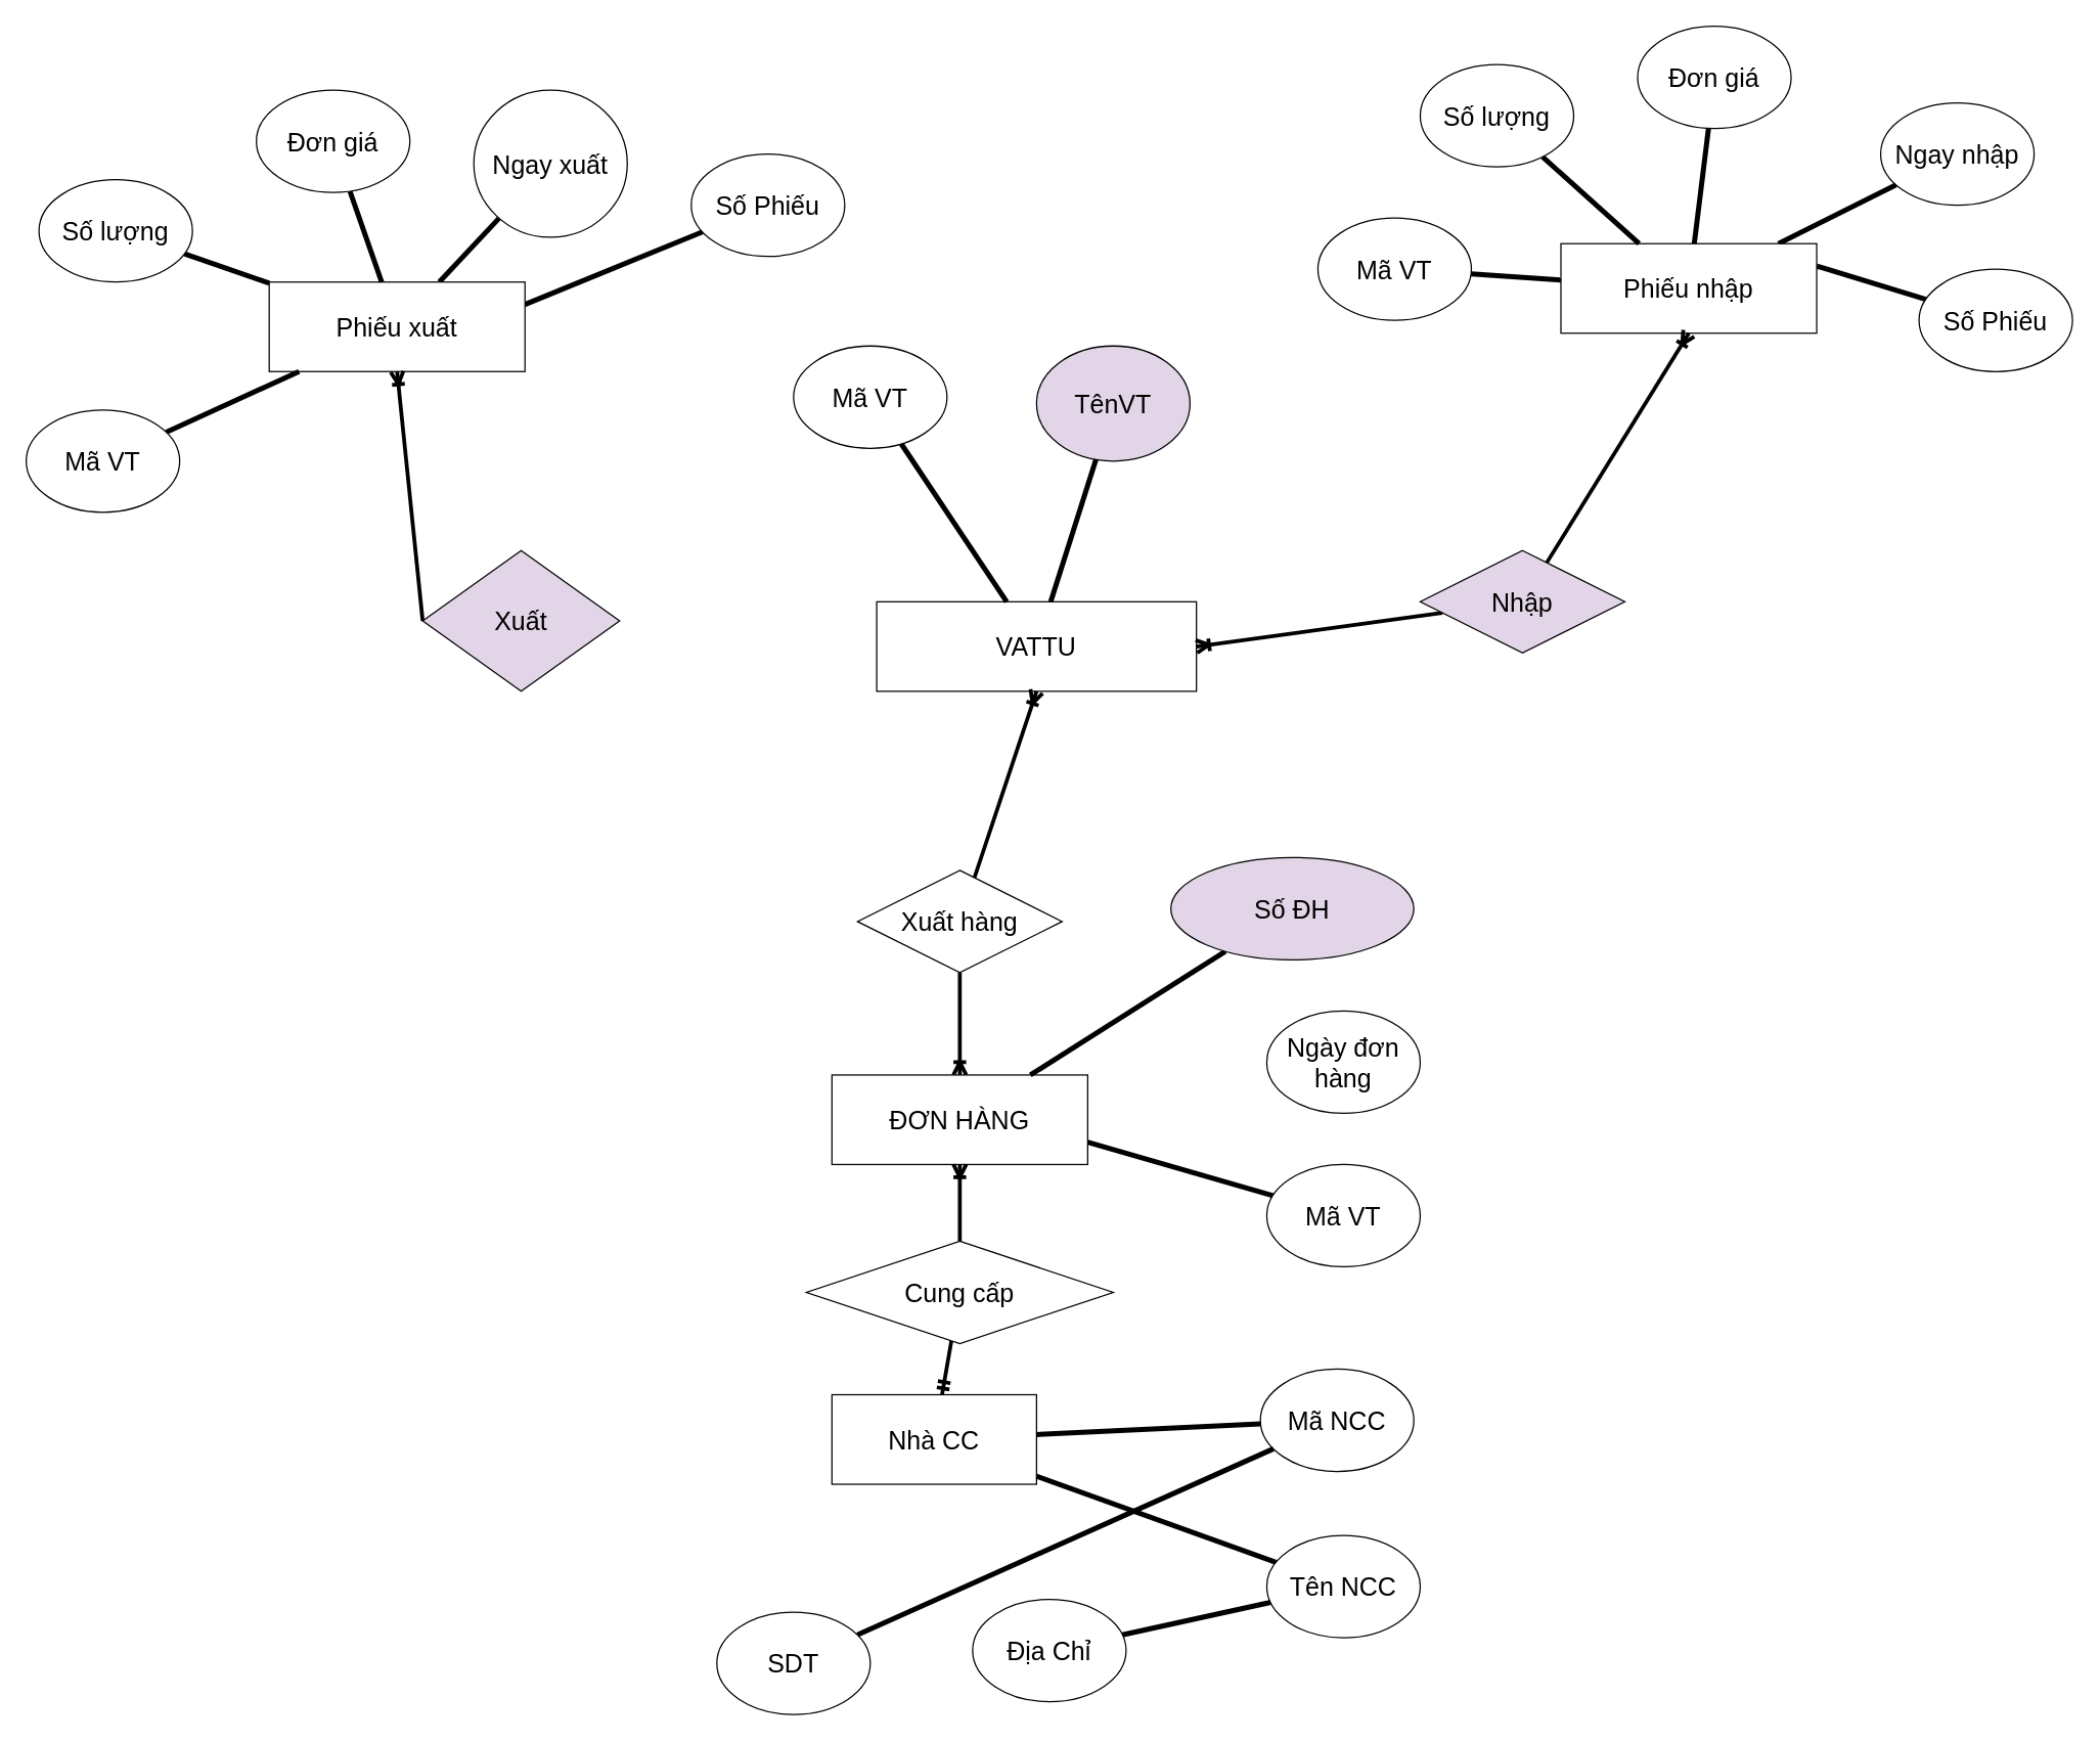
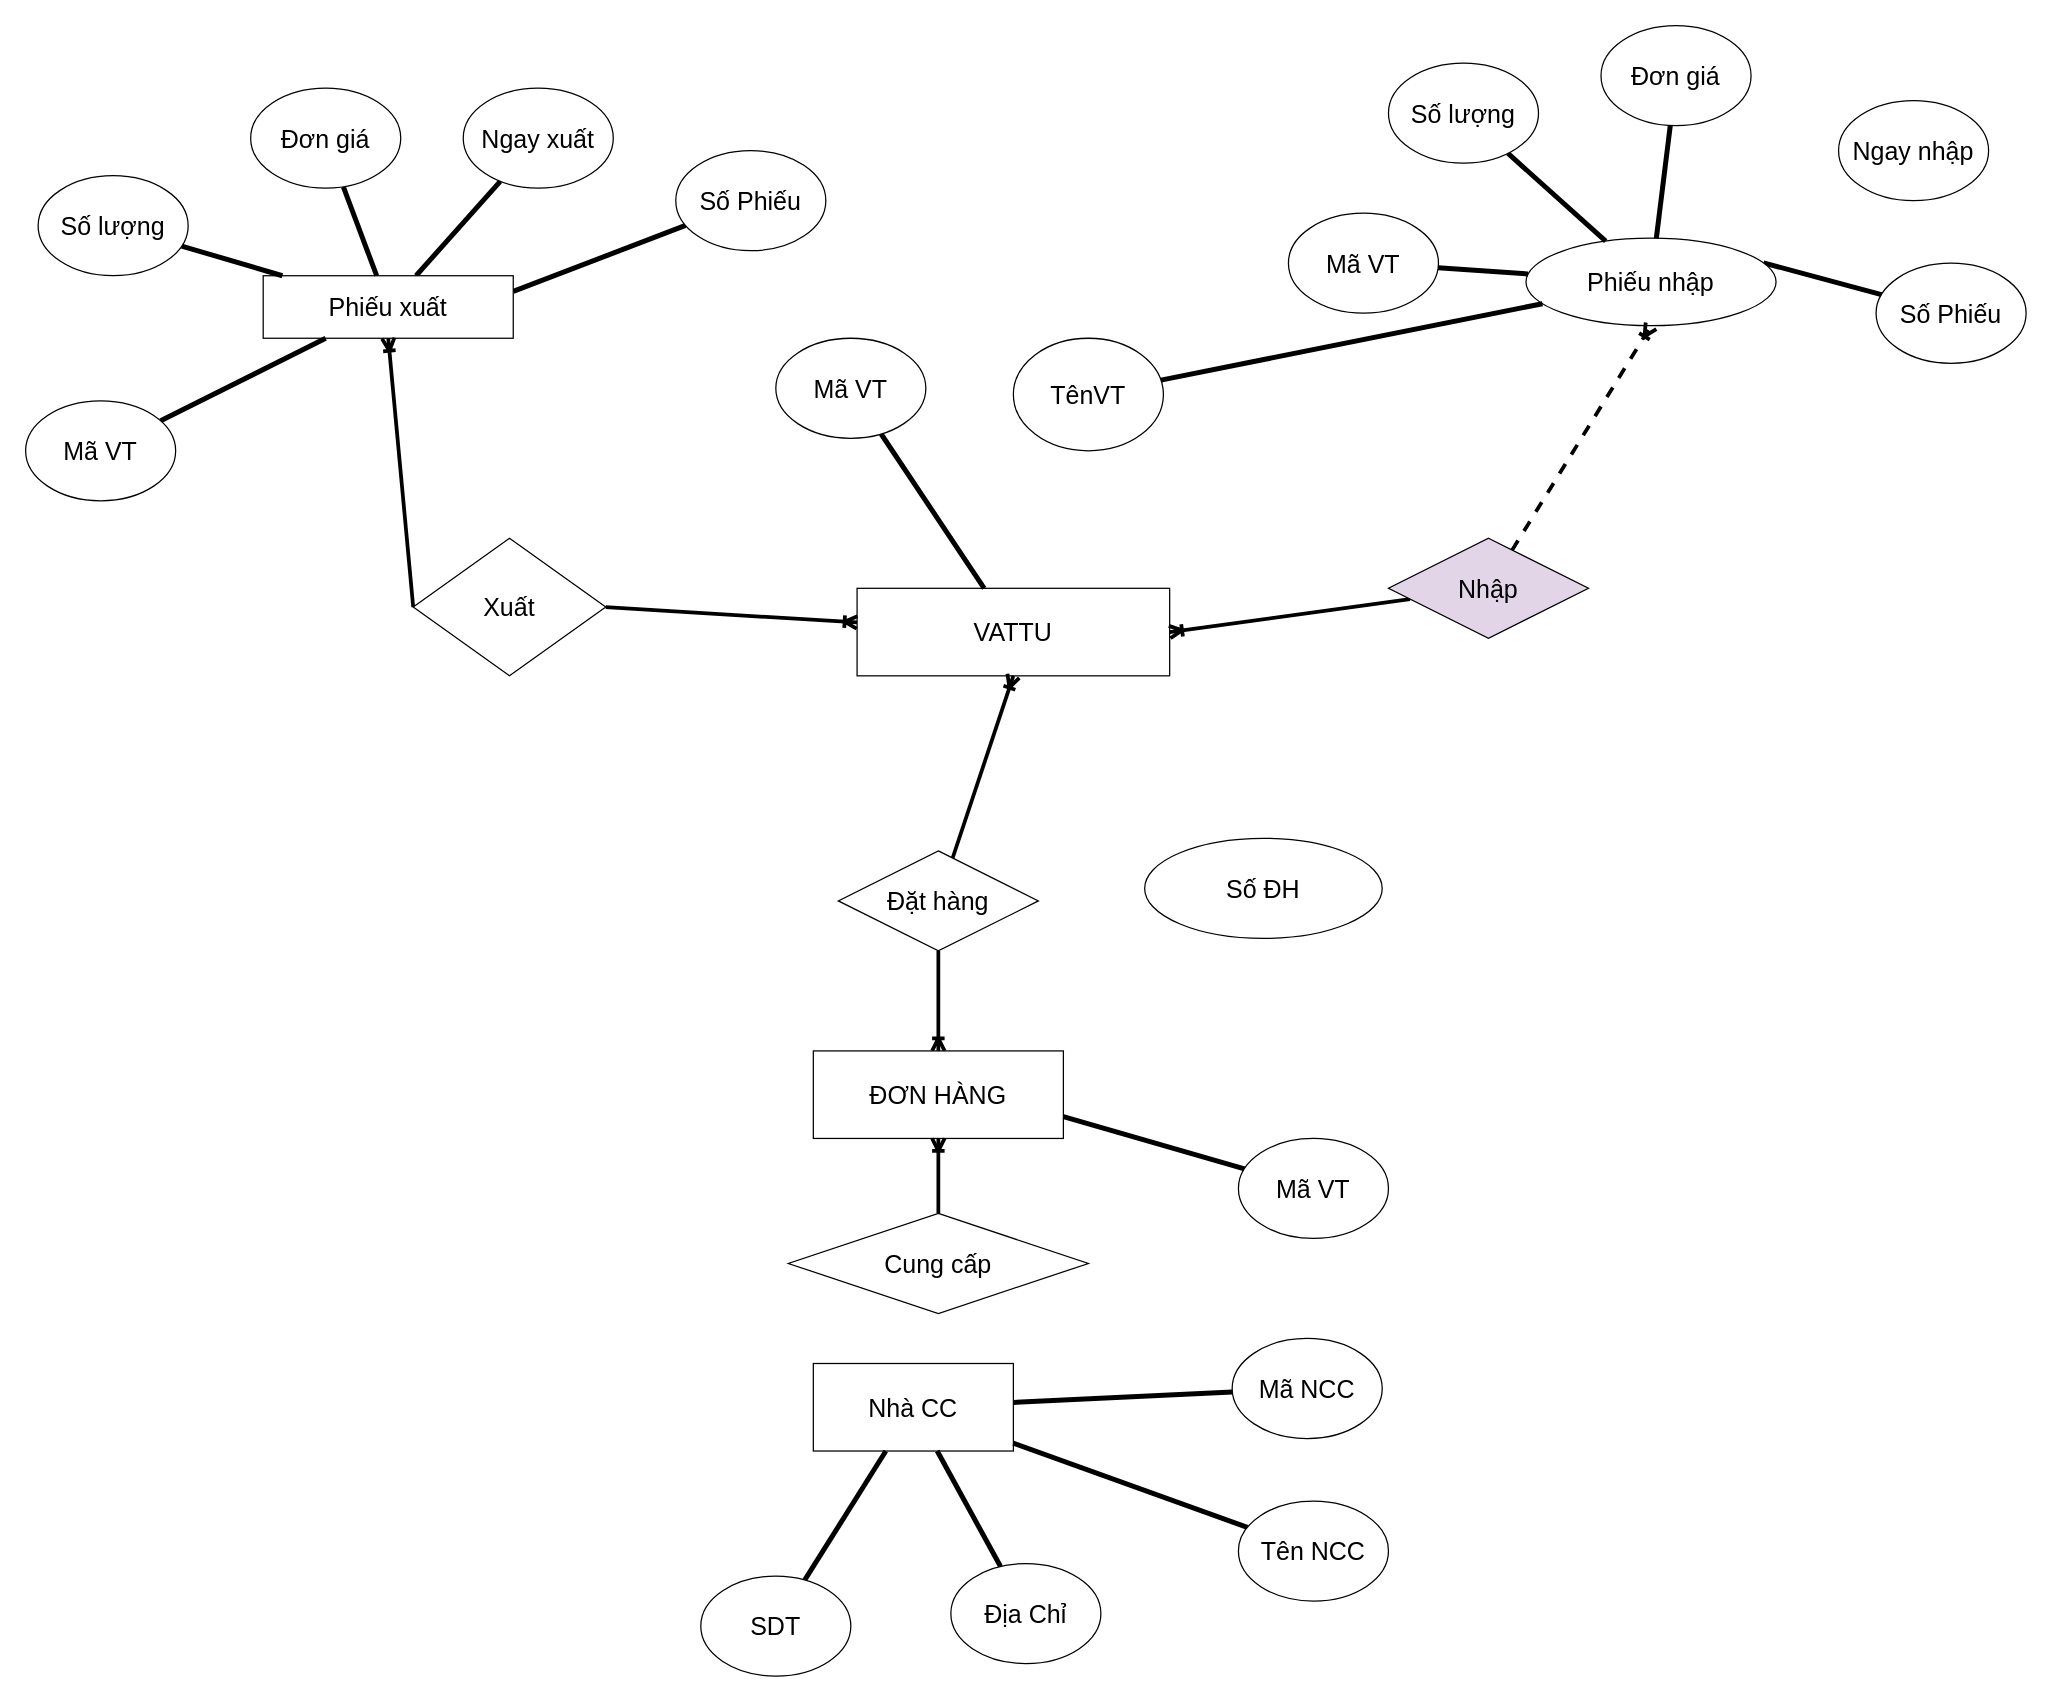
- <mxCell id="5" value="Ngay xuất" style="ellipse;whiteSpace=wrap;html=1;fontSize=20;" vertex="1" parent="1"><mxGeometry x="370" y="70" width="120" height="115" as="geometry" /></mxCell>
+ <mxCell id="5" value="Ngay xuất" style="ellipse;whiteSpace=wrap;html=1;fontSize=20;" vertex="1" parent="1"><mxGeometry x="370" y="70" width="120" height="80" as="geometry" /></mxCell>
- <mxCell id="19" style="edgeStyle=none;rounded=0;orthogonalLoop=1;jettySize=auto;html=1;fontSize=20;endArrow=none;endFill=0;strokeWidth=4;" edge="1" parent="1" source="20" target="21"><mxGeometry relative="1" as="geometry" /></mxCell>
- <mxCell id="21" value="Phiếu nhập" style="rounded=0;whiteSpace=wrap;html=1;fontSize=20;" vertex="1" parent="1"><mxGeometry x="1220" y="190" width="200" height="70" as="geometry" /></mxCell>
+ <mxCell id="21" value="Phiếu nhập" style="ellipse;whiteSpace=wrap;html=1;fontSize=20;" vertex="1" parent="1"><mxGeometry x="1220" y="190" width="200" height="70" as="geometry" /></mxCell>
- <mxCell id="6" value="Phiếu xuất" style="rounded=0;whiteSpace=wrap;html=1;fontSize=20;" vertex="1" parent="1"><mxGeometry x="210" y="220" width="200" height="70" as="geometry" /></mxCell>
+ <mxCell id="6" value="Phiếu xuất" style="rounded=0;whiteSpace=wrap;html=1;fontSize=20;" vertex="1" parent="1"><mxGeometry x="210" y="220" width="200" height="50" as="geometry" /></mxCell>
- <mxCell id="34" value="TênVT" style="ellipse;whiteSpace=wrap;html=1;fontSize=20;fillColor=#e1d5e7;" vertex="1" parent="1"><mxGeometry x="810" y="270" width="120" height="90" as="geometry" /></mxCell>
+ <mxCell id="34" value="TênVT" style="ellipse;whiteSpace=wrap;html=1;fontSize=20;" vertex="1" parent="1"><mxGeometry x="810" y="270" width="120" height="90" as="geometry" /></mxCell>
- <mxCell id="27" style="edgeStyle=none;rounded=0;orthogonalLoop=1;jettySize=auto;html=1;entryX=0.5;entryY=1;entryDx=0;entryDy=0;fontSize=20;endArrow=ERoneToMany;endFill=0;strokeWidth=3;" edge="1" parent="1" source="28" target="21"><mxGeometry relative="1" as="geometry" /></mxCell>
+ <mxCell id="27" style="edgeStyle=none;rounded=0;orthogonalLoop=1;jettySize=auto;html=1;entryX=0.5;entryY=1;entryDx=0;entryDy=0;fontSize=20;endArrow=ERoneToMany;endFill=0;strokeWidth=3;dashed=1;" edge="1" parent="1" source="28" target="21"><mxGeometry relative="1" as="geometry" /></mxCell>
- <mxCell id="33" style="edgeStyle=none;rounded=0;orthogonalLoop=1;jettySize=auto;html=1;fontSize=20;endArrow=none;endFill=0;strokeWidth=4;" edge="1" parent="1" source="34" target="9"><mxGeometry relative="1" as="geometry" /></mxCell>
+ <mxCell id="33" style="edgeStyle=none;rounded=0;orthogonalLoop=1;jettySize=auto;html=1;fontSize=20;endArrow=none;endFill=0;strokeWidth=4;" edge="1" parent="1" source="34" target="21"><mxGeometry relative="1" as="geometry" /></mxCell>
- <mxCell id="14" value="Xuất" style="rhombus;whiteSpace=wrap;html=1;fontSize=20;direction=north;rotation=0;fillColor=#e1d5e7;" vertex="1" parent="1"><mxGeometry x="330" y="430" width="154" height="110" as="geometry" /></mxCell>
+ <mxCell id="14" value="Xuất" style="rhombus;whiteSpace=wrap;html=1;fontSize=20;direction=north;rotation=0;" vertex="1" parent="1"><mxGeometry x="330" y="430" width="154" height="110" as="geometry" /></mxCell>
+ <mxCell id="12" style="edgeStyle=none;rounded=0;orthogonalLoop=1;jettySize=auto;html=1;fontSize=20;endArrow=ERoneToMany;endFill=0;strokeWidth=3;exitX=0.5;exitY=1;exitDx=0;exitDy=0;" edge="1" parent="1" source="14" target="9"><mxGeometry relative="1" as="geometry" /></mxCell>
- <mxCell id="40" value="Số ĐH" style="ellipse;whiteSpace=wrap;html=1;fontSize=20;fillColor=#e1d5e7;" vertex="1" parent="1"><mxGeometry x="915" y="670" width="190" height="80" as="geometry" /></mxCell>
+ <mxCell id="40" value="Số ĐH" style="ellipse;whiteSpace=wrap;html=1;fontSize=20;" vertex="1" parent="1"><mxGeometry x="915" y="670" width="190" height="80" as="geometry" /></mxCell>
- <mxCell id="37" value="Xuất hàng" style="rhombus;whiteSpace=wrap;html=1;fontSize=20;" vertex="1" parent="1"><mxGeometry x="670" y="680" width="160" height="80" as="geometry" /></mxCell>
+ <mxCell id="37" value="Đặt hàng" style="rhombus;whiteSpace=wrap;html=1;fontSize=20;" vertex="1" parent="1"><mxGeometry x="670" y="680" width="160" height="80" as="geometry" /></mxCell>
- <mxCell id="39" style="edgeStyle=none;rounded=0;orthogonalLoop=1;jettySize=auto;html=1;fontSize=20;endArrow=none;endFill=0;strokeWidth=4;" edge="1" parent="1" source="40" target="38"><mxGeometry relative="1" as="geometry" /></mxCell>
- <mxCell id="41" value="Ngày đơn hàng" style="ellipse;whiteSpace=wrap;html=1;fontSize=20;" vertex="1" parent="1"><mxGeometry x="990" y="790" width="120" height="80" as="geometry" /></mxCell>
- <mxCell id="53" style="edgeStyle=none;rounded=0;orthogonalLoop=1;jettySize=auto;html=1;fontSize=20;endArrow=ERmandOne;endFill=0;strokeWidth=3;" edge="1" parent="1" source="55" target="44"><mxGeometry relative="1" as="geometry" /></mxCell>
- <mxCell id="51" style="edgeStyle=none;rounded=0;orthogonalLoop=1;jettySize=auto;html=1;fontSize=20;endArrow=none;endFill=0;strokeWidth=4;" edge="1" parent="1" source="52" target="46"><mxGeometry relative="1" as="geometry" /></mxCell>
+ <mxCell id="51" style="edgeStyle=none;rounded=0;orthogonalLoop=1;jettySize=auto;html=1;fontSize=20;endArrow=none;endFill=0;strokeWidth=4;" edge="1" parent="1" source="52" target="44"><mxGeometry relative="1" as="geometry" /></mxCell>
- <mxCell id="49" style="edgeStyle=none;rounded=0;orthogonalLoop=1;jettySize=auto;html=1;fontSize=20;endArrow=none;endFill=0;strokeWidth=4;" edge="1" parent="1" source="50" target="48"><mxGeometry relative="1" as="geometry" /></mxCell>
+ <mxCell id="49" style="edgeStyle=none;rounded=0;orthogonalLoop=1;jettySize=auto;html=1;fontSize=20;endArrow=none;endFill=0;strokeWidth=4;" edge="1" parent="1" source="50" target="44"><mxGeometry relative="1" as="geometry" /></mxCell>
